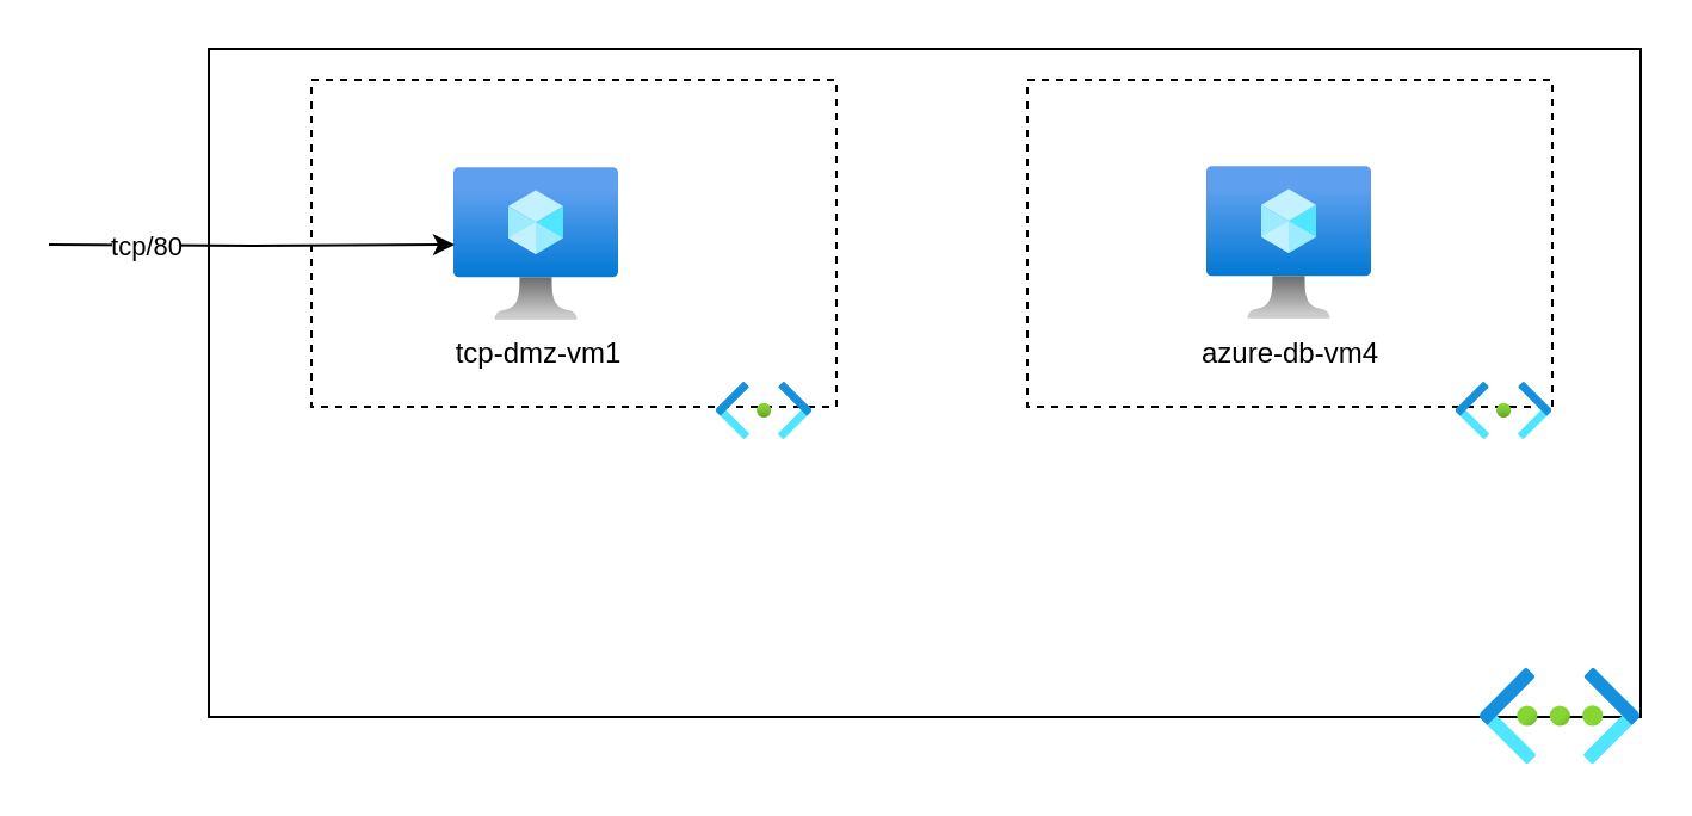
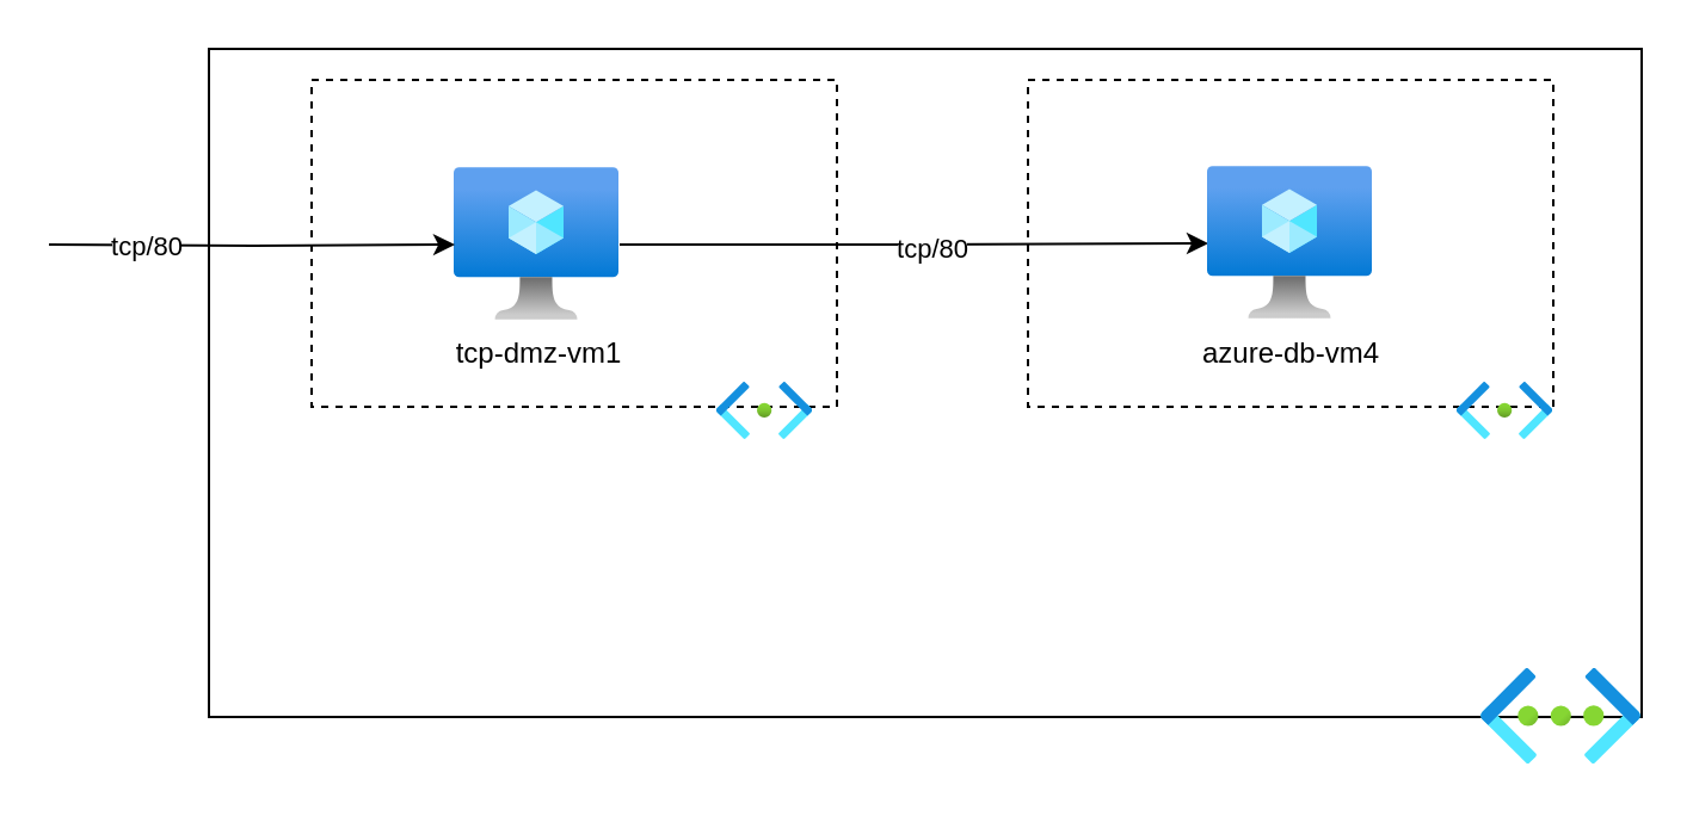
+ <mxCell id="6" style="edgeStyle=orthogonalEdgeStyle;rounded=0;orthogonalLoop=1;jettySize=auto;html=1;" edge="1" parent="1" source="8" target="9"><mxGeometry relative="1" as="geometry" /></mxCell>
+ <mxCell id="7" value="tcp/80" style="edgeLabel;html=1;align=center;verticalAlign=middle;resizable=0;points=[];" vertex="1" connectable="0" parent="6"><mxGeometry x="0.057" y="-2" relative="1" as="geometry"><mxPoint as="offset" /></mxGeometry></mxCell>
